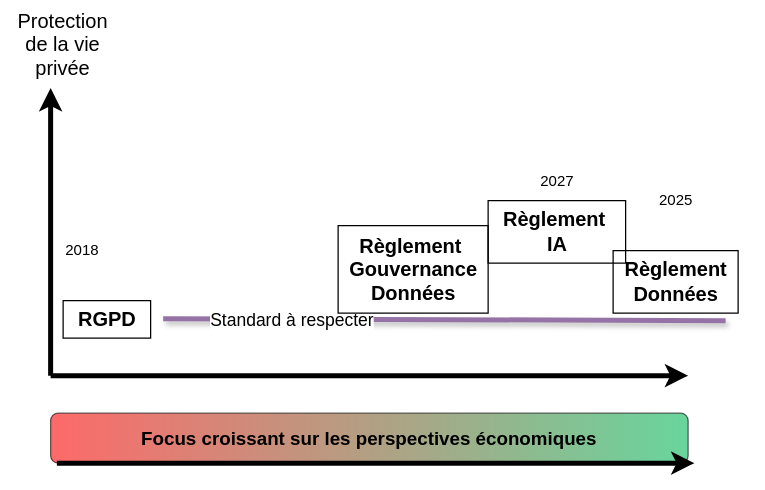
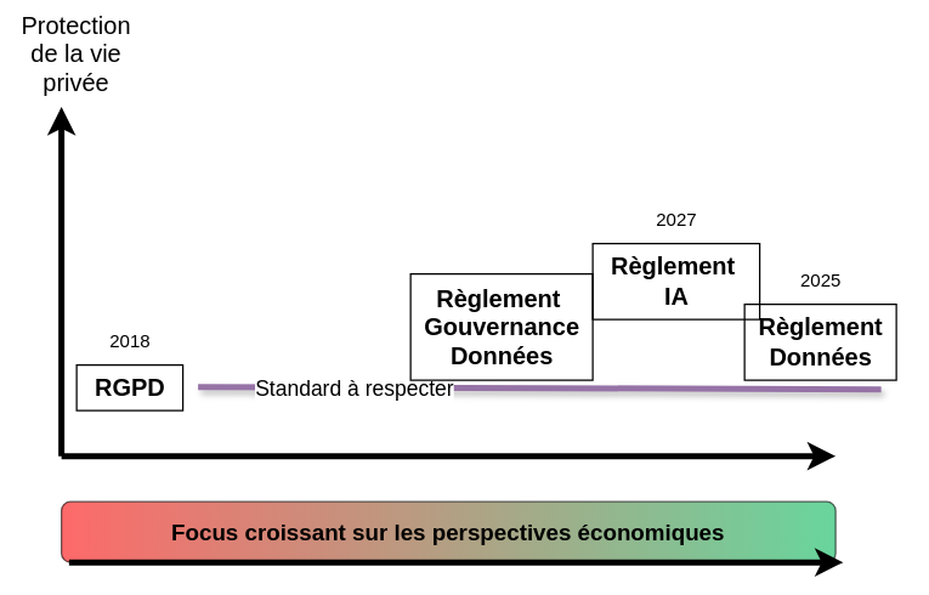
- <mxCell id="13" value="2025" style="text;html=1;align=center;verticalAlign=middle;resizable=0;points=[];autosize=1;strokeColor=none;fillColor=none;" parent="1" vertex="1"><mxGeometry x="515" y="145" width="50" height="30" as="geometry" /></mxCell>
+ <mxCell id="13" value="2025" style="text;html=1;align=center;verticalAlign=middle;resizable=0;points=[];autosize=1;strokeColor=none;fillColor=none;" parent="1" vertex="1"><mxGeometry x="515" y="170" width="50" height="30" as="geometry" /></mxCell>
- <mxCell id="14" value="2018" style="text;html=1;align=center;verticalAlign=middle;resizable=0;points=[];autosize=1;strokeColor=none;fillColor=none;" parent="1" vertex="1"><mxGeometry x="40" y="185" width="50" height="30" as="geometry" /></mxCell>
+ <mxCell id="14" value="2018" style="text;html=1;align=center;verticalAlign=middle;resizable=0;points=[];autosize=1;strokeColor=none;fillColor=none;" parent="1" vertex="1"><mxGeometry x="60" y="210" width="50" height="30" as="geometry" /></mxCell>
